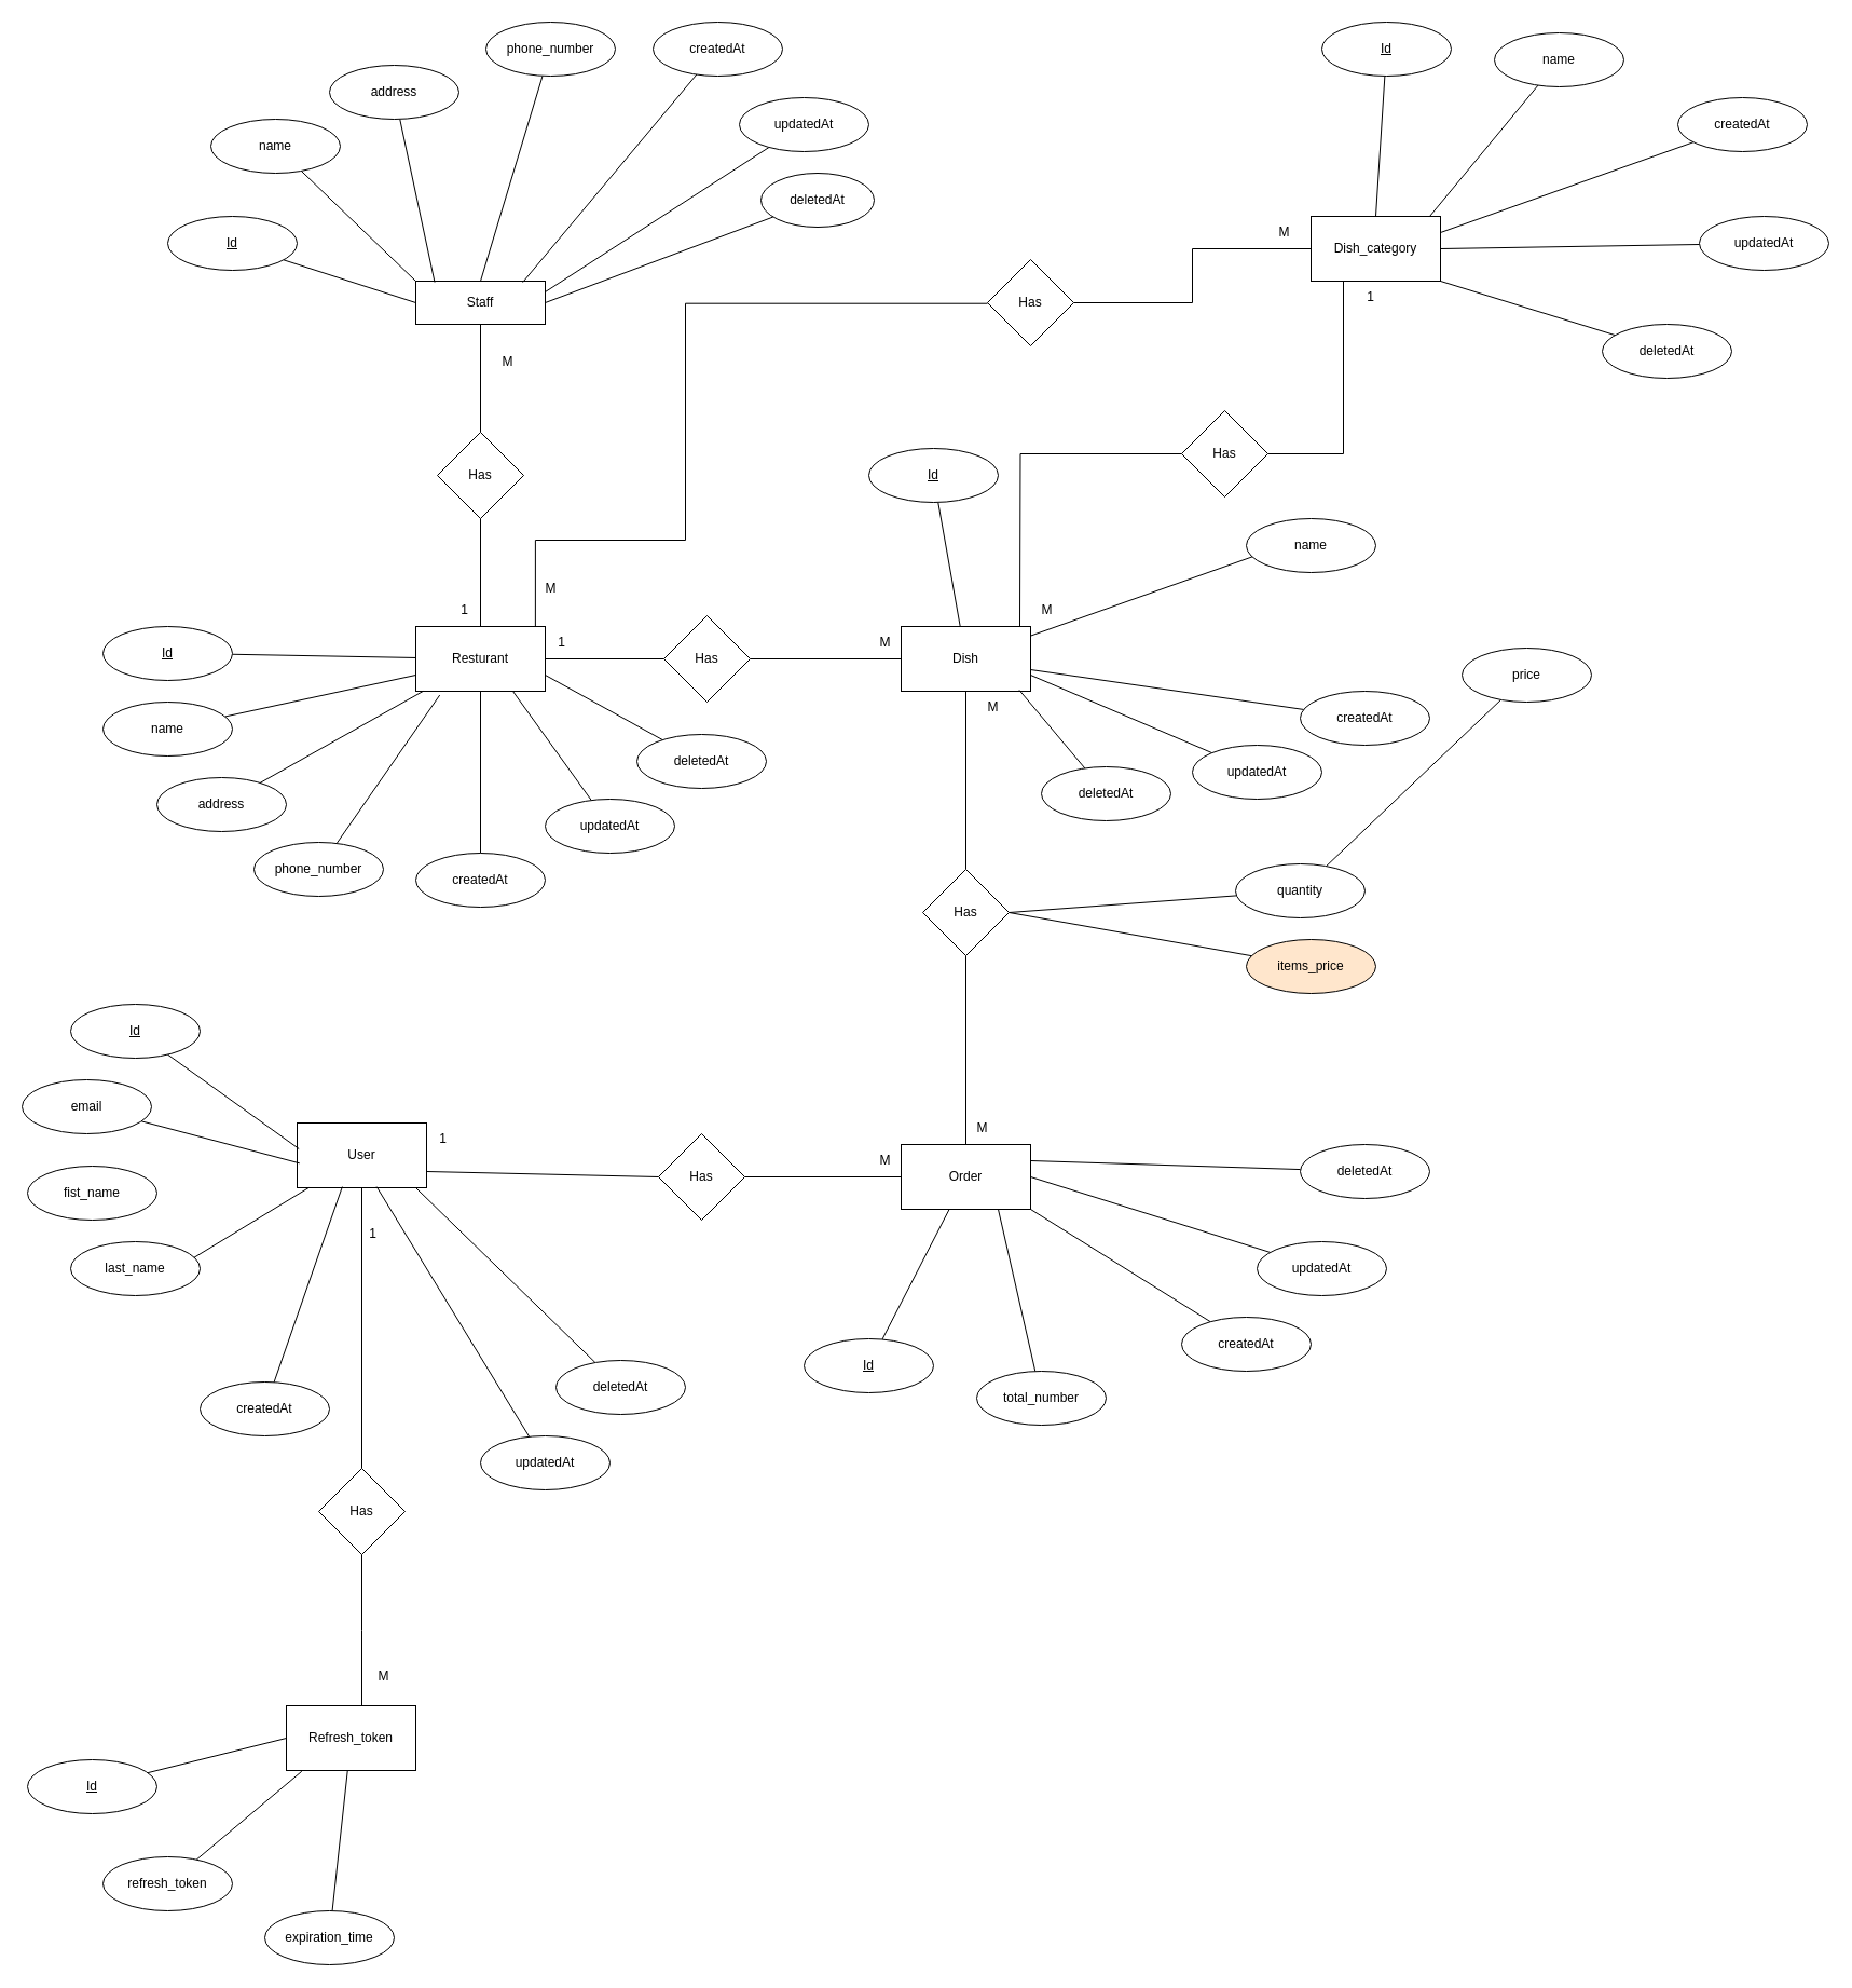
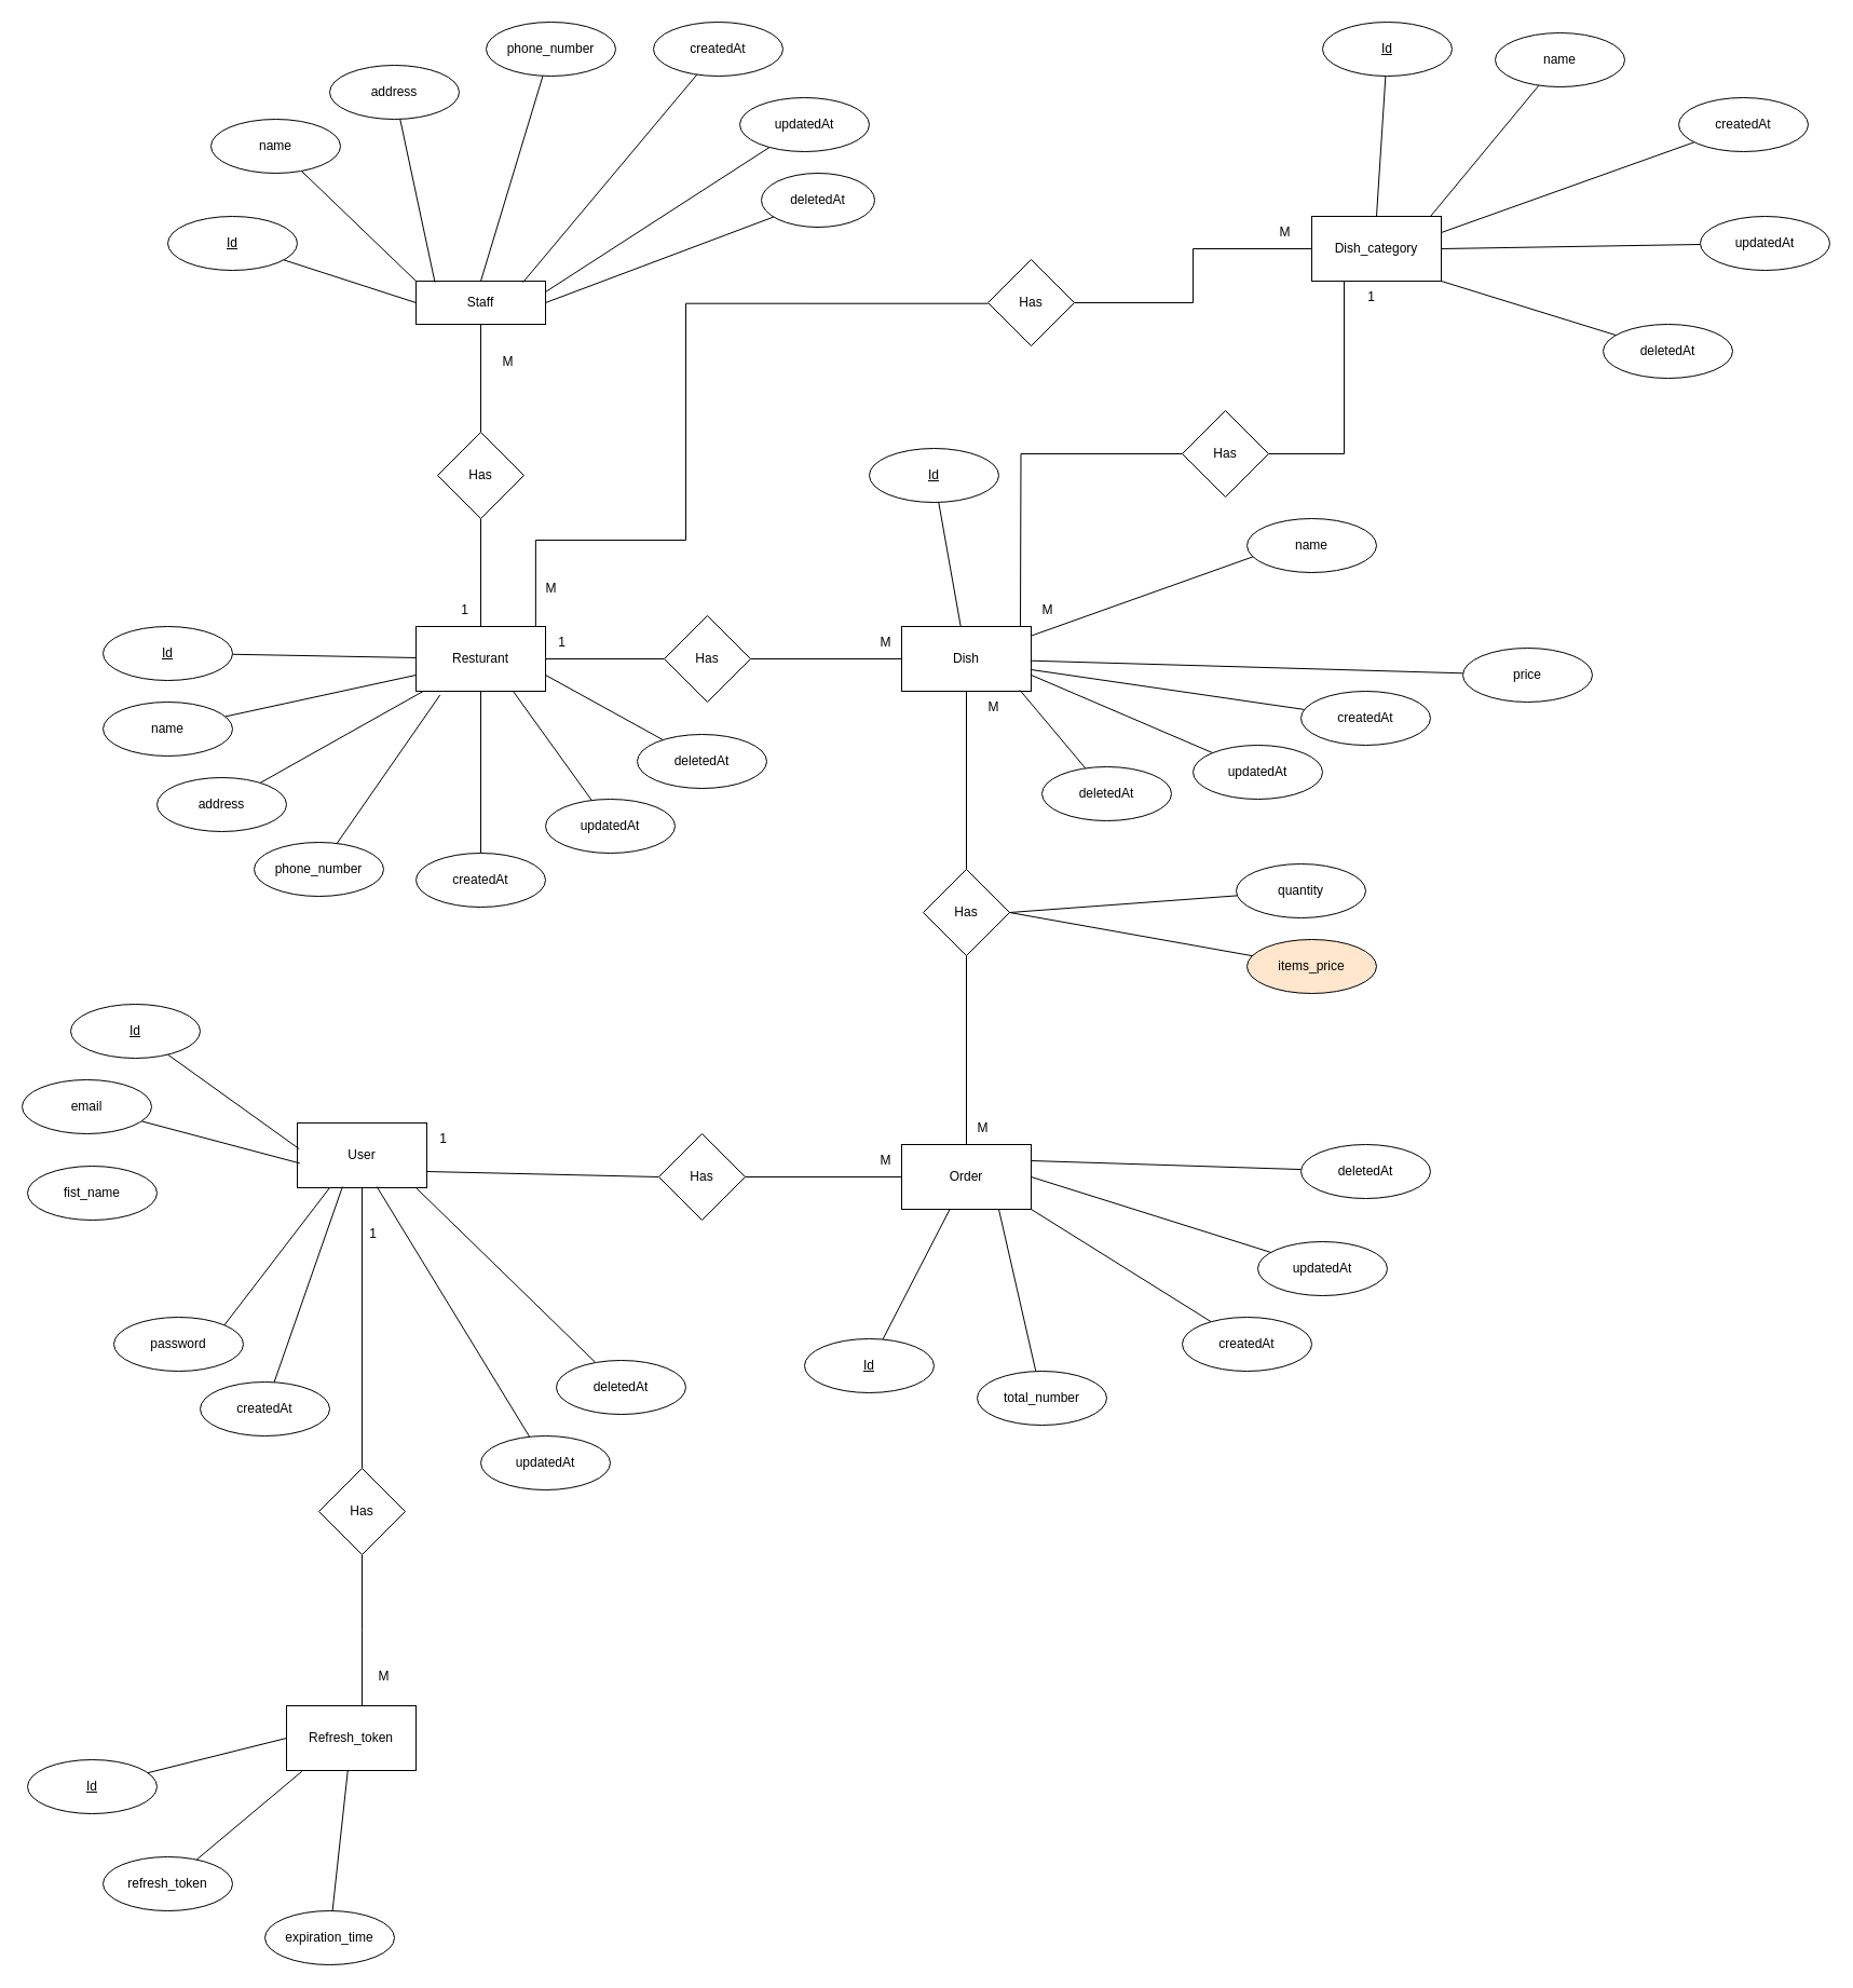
- <mxCell id="100" style="rounded=0;orthogonalLoop=1;jettySize=auto;html=1;endArrow=none;endFill=0;" parent="1" source="101" target="106" edge="1"><mxGeometry relative="1" as="geometry" /></mxCell>
+ <mxCell id="100" style="rounded=0;orthogonalLoop=1;jettySize=auto;html=1;endArrow=none;endFill=0;" parent="1" source="101" target="5" edge="1"><mxGeometry relative="1" as="geometry" /></mxCell>
- <mxCell id="71" style="rounded=0;orthogonalLoop=1;jettySize=auto;html=1;endArrow=none;endFill=0;exitX=0.953;exitY=0.296;exitDx=0;exitDy=0;exitPerimeter=0;" parent="1" source="37" target="2" edge="1"><mxGeometry relative="1" as="geometry"><mxPoint x="175" y="1170" as="sourcePoint" /><mxPoint x="297" y="1097" as="targetPoint" /></mxGeometry></mxCell>
+ <mxCell id="72" style="rounded=0;orthogonalLoop=1;jettySize=auto;html=1;entryX=0.25;entryY=1;entryDx=0;entryDy=0;endArrow=none;endFill=0;exitX=1;exitY=0;exitDx=0;exitDy=0;" parent="1" source="40" target="2" edge="1"><mxGeometry relative="1" as="geometry"><mxPoint x="147" y="1068" as="sourcePoint" /><mxPoint x="307" y="1107" as="targetPoint" /></mxGeometry></mxCell>
- <mxCell id="37" value="last_name" style="ellipse;whiteSpace=wrap;html=1;" parent="1" vertex="1"><mxGeometry x="65" y="1150" width="120" height="50" as="geometry" /></mxCell>
+ <mxCell id="40" value="password" style="ellipse;whiteSpace=wrap;html=1;" parent="1" vertex="1"><mxGeometry x="105" y="1220" width="120" height="50" as="geometry" /></mxCell>
